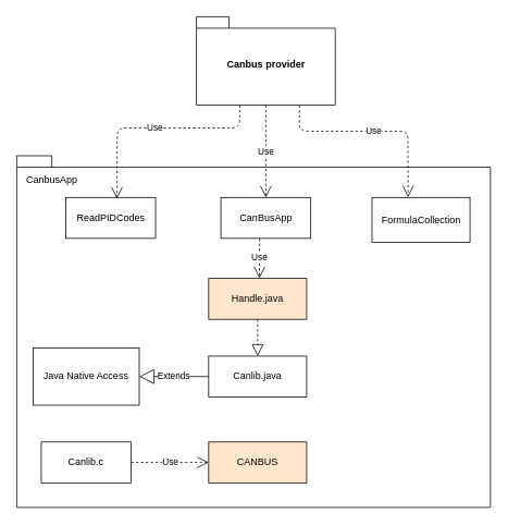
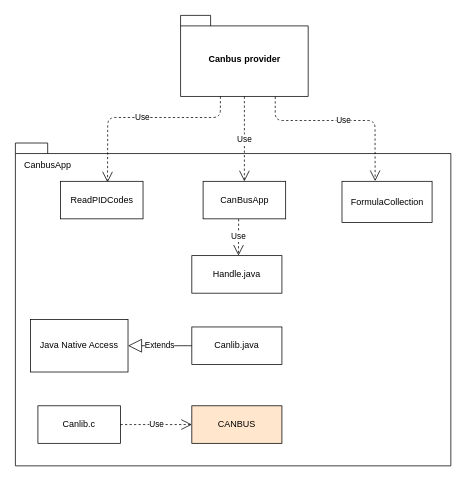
- <mxCell id="4" value="Handle.java" style="rounded=0;whiteSpace=wrap;html=1;fillColor=#ffe6cc;" parent="1" vertex="1"><mxGeometry x="255" y="340" width="120" height="50" as="geometry" /></mxCell>
+ <mxCell id="4" value="Handle.java" style="rounded=0;whiteSpace=wrap;html=1;" parent="1" vertex="1"><mxGeometry x="255" y="340" width="120" height="50" as="geometry" /></mxCell>
- <mxCell id="11" value="" style="endArrow=block;dashed=1;endFill=0;endSize=12;html=1;exitX=0.5;exitY=1;exitDx=0;exitDy=0;entryX=0.5;entryY=0;entryDx=0;entryDy=0;" parent="1" source="4" target="10" edge="1"><mxGeometry width="160" relative="1" as="geometry"><mxPoint x="380" y="580" as="sourcePoint" /><mxPoint x="540" y="580" as="targetPoint" /></mxGeometry></mxCell>
